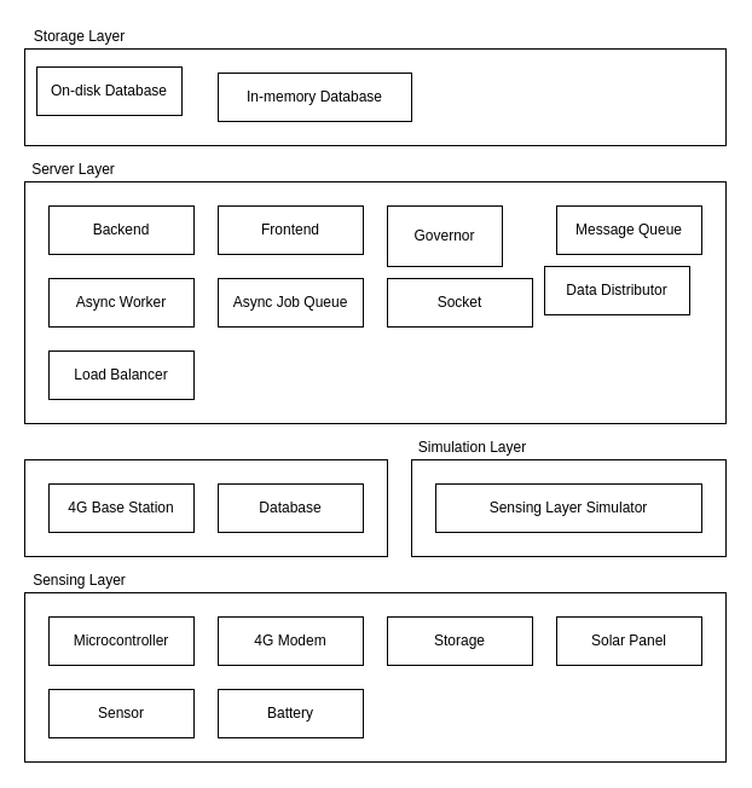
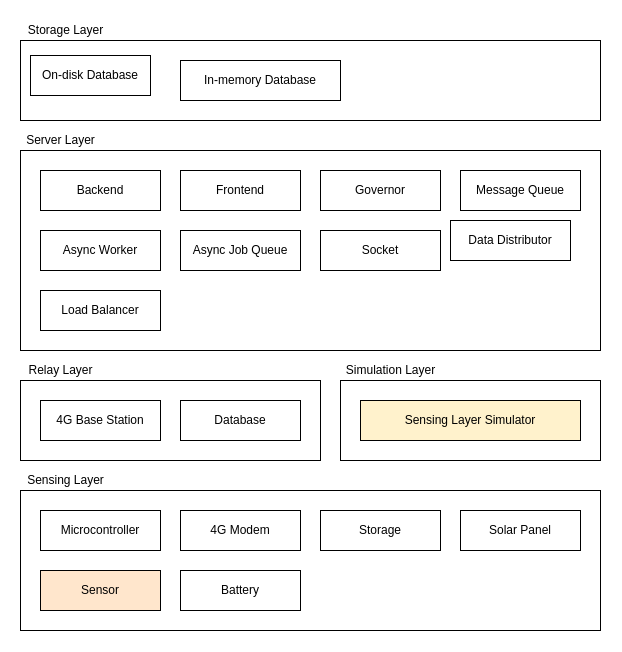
- <mxCell id="18" value="Governor" style="rounded=0;whiteSpace=wrap;html=1;" parent="1" vertex="1"><mxGeometry x="320" y="170" width="95" height="50" as="geometry" /></mxCell>
+ <mxCell id="18" value="Governor" style="rounded=0;whiteSpace=wrap;html=1;" parent="1" vertex="1"><mxGeometry x="320" y="170" width="120" height="40" as="geometry" /></mxCell>
+ <mxCell id="11" value="Relay Layer" style="text;html=1;align=center;verticalAlign=middle;resizable=0;points=[];autosize=1;" parent="1" vertex="1"><mxGeometry x="20" y="360" width="80" height="20" as="geometry" /></mxCell>
- <mxCell id="31" value="Sensing Layer Simulator" style="rounded=0;whiteSpace=wrap;html=1;" parent="1" vertex="1"><mxGeometry x="360" y="400" width="220" height="40" as="geometry" /></mxCell>
+ <mxCell id="31" value="Sensing Layer Simulator" style="rounded=0;whiteSpace=wrap;html=1;fillColor=#fff2cc;" parent="1" vertex="1"><mxGeometry x="360" y="400" width="220" height="40" as="geometry" /></mxCell>
- <mxCell id="8" value="Sensor" style="rounded=0;whiteSpace=wrap;html=1;" parent="1" vertex="1"><mxGeometry x="40" y="570" width="120" height="40" as="geometry" /></mxCell>
+ <mxCell id="8" value="Sensor" style="rounded=0;whiteSpace=wrap;html=1;fillColor=#ffe6cc;" parent="1" vertex="1"><mxGeometry x="40" y="570" width="120" height="40" as="geometry" /></mxCell>
